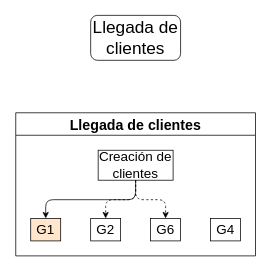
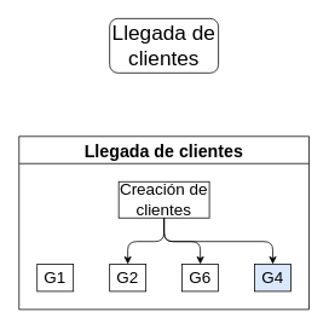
- <mxCell id="6" value="" style="edgeStyle=elbowEdgeStyle;elbow=vertical;html=1;rounded=1;curved=0;sourcePerimeterSpacing=0;targetPerimeterSpacing=0;startSize=6;endSize=6;" parent="3" source="4" target="5" edge="1"><mxGeometry relative="1" as="geometry" /></mxCell>
+ <mxCell id="6" value="" style="edgeStyle=elbowEdgeStyle;elbow=vertical;html=1;rounded=1;curved=0;sourcePerimeterSpacing=0;targetPerimeterSpacing=0;startSize=6;endSize=6;" parent="3" source="4" target="11" edge="1"><mxGeometry relative="1" as="geometry" /></mxCell>
- <mxCell id="8" value="" style="edgeStyle=elbowEdgeStyle;elbow=vertical;html=1;rounded=1;curved=0;sourcePerimeterSpacing=0;targetPerimeterSpacing=0;startSize=6;endSize=6;dashed=1;" parent="3" source="4" target="7" edge="1"><mxGeometry relative="1" as="geometry" /></mxCell>
+ <mxCell id="8" value="" style="edgeStyle=elbowEdgeStyle;elbow=vertical;html=1;rounded=1;curved=0;sourcePerimeterSpacing=0;targetPerimeterSpacing=0;startSize=6;endSize=6;" parent="3" source="4" target="7" edge="1"><mxGeometry relative="1" as="geometry" /></mxCell>
- <mxCell id="9" value="" style="edgeStyle=elbowEdgeStyle;elbow=vertical;html=1;rounded=1;curved=0;sourcePerimeterSpacing=0;targetPerimeterSpacing=0;startSize=6;endSize=6;dashed=1;" parent="3" source="4" target="10" edge="1"><mxGeometry relative="1" as="geometry"><mxPoint x="-40" y="380" as="sourcePoint" /></mxGeometry></mxCell>
+ <mxCell id="9" value="" style="edgeStyle=elbowEdgeStyle;elbow=vertical;html=1;rounded=1;curved=0;sourcePerimeterSpacing=0;targetPerimeterSpacing=0;startSize=6;endSize=6;" parent="3" source="4" target="10" edge="1"><mxGeometry relative="1" as="geometry"><mxPoint x="-40" y="380" as="sourcePoint" /></mxGeometry></mxCell>
- <mxCell id="5" value="G1" style="whiteSpace=wrap;html=1;fontSize=18;fillColor=#ffe6cc;" parent="3" vertex="1"><mxGeometry x="20" y="141" width="40" height="30" as="geometry" /></mxCell>
+ <mxCell id="5" value="G1" style="whiteSpace=wrap;html=1;fontSize=18;" parent="3" vertex="1"><mxGeometry x="20" y="141" width="40" height="30" as="geometry" /></mxCell>
- <mxCell id="11" value="G4" style="whiteSpace=wrap;html=1;fontSize=18;" parent="3" vertex="1"><mxGeometry x="260" y="141" width="40" height="30" as="geometry" /></mxCell>
+ <mxCell id="11" value="G4" style="whiteSpace=wrap;html=1;fontSize=18;fillColor=#dae8fc;" parent="3" vertex="1"><mxGeometry x="260" y="141" width="40" height="30" as="geometry" /></mxCell>
